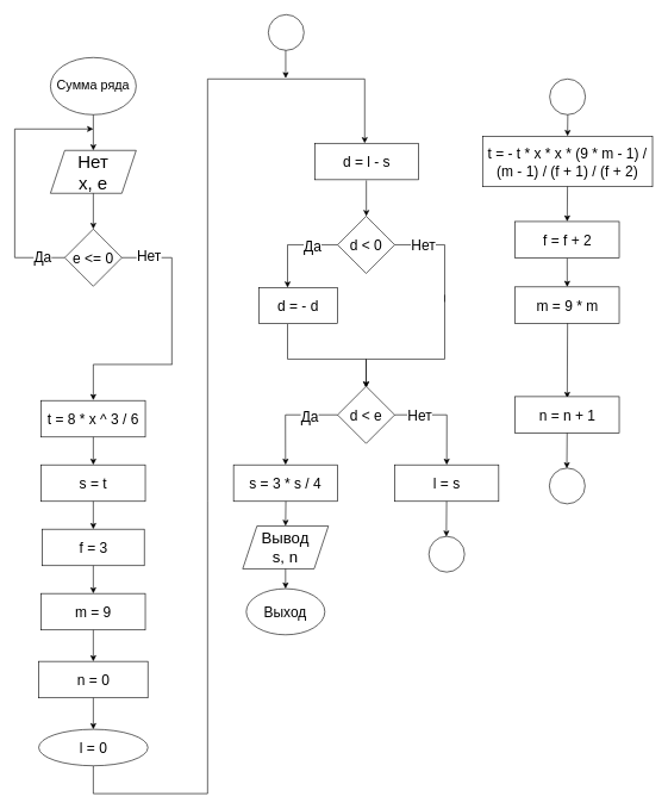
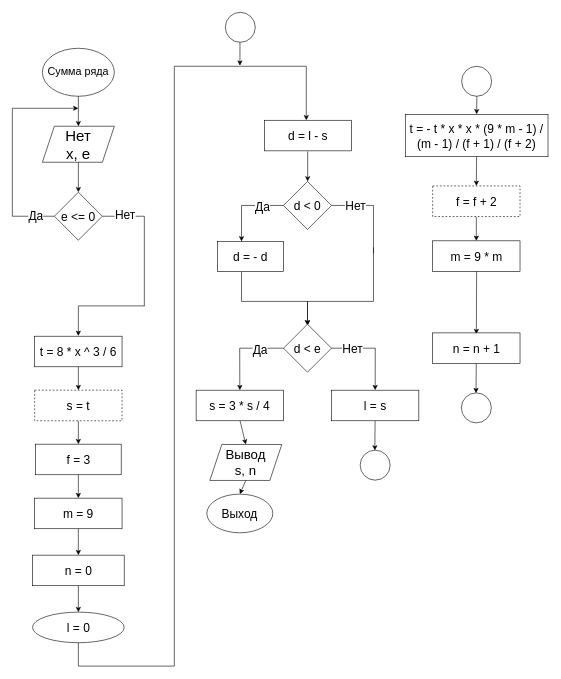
- <mxCell id="52" value="f = f + 2" style="rounded=0;whiteSpace=wrap;html=1;fontSize=20;" parent="1" vertex="1"><mxGeometry x="720.68" y="309.5" width="145.64" height="51" as="geometry" /></mxCell>
+ <mxCell id="52" value="f = f + 2" style="rounded=0;whiteSpace=wrap;html=1;fontSize=20;dashed=1;" parent="1" vertex="1"><mxGeometry x="720.68" y="309.5" width="145.64" height="51" as="geometry" /></mxCell>
- <mxCell id="14" value="s = t" style="rounded=0;whiteSpace=wrap;html=1;fontSize=20;" parent="1" vertex="1"><mxGeometry x="57.17" y="650" width="145.64" height="51" as="geometry" /></mxCell>
+ <mxCell id="14" value="s = t" style="rounded=0;whiteSpace=wrap;html=1;fontSize=20;dashed=1;" parent="1" vertex="1"><mxGeometry x="57.17" y="650" width="145.64" height="51" as="geometry" /></mxCell>
- <mxCell id="39" value="&lt;span style=&quot;font-size: 22px;&quot;&gt;Вывод &lt;br&gt;s, n&lt;/span&gt;" style="shape=parallelogram;perimeter=parallelogramPerimeter;whiteSpace=wrap;html=1;fixedSize=1;" parent="1" vertex="1"><mxGeometry x="339.18" y="735.5" width="120" height="60" as="geometry" /></mxCell>
+ <mxCell id="39" value="&lt;span style=&quot;font-size: 22px;&quot;&gt;Вывод &lt;br&gt;s, n&lt;/span&gt;" style="shape=parallelogram;perimeter=parallelogramPerimeter;whiteSpace=wrap;html=1;fixedSize=1;" parent="1" vertex="1"><mxGeometry x="349.18" y="740.5" width="120" height="60" as="geometry" /></mxCell>
